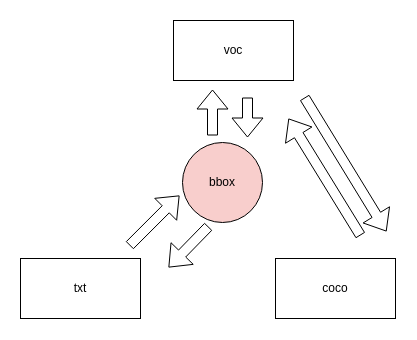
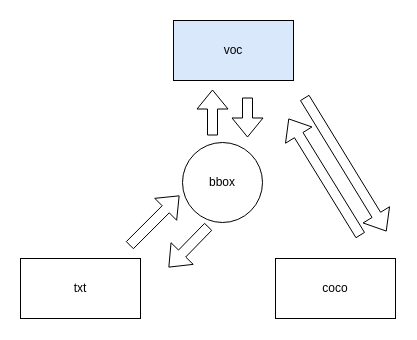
- <mxCell id="3" value="voc" style="rounded=0;whiteSpace=wrap;html=1;" vertex="1" parent="1"><mxGeometry x="173" y="20" width="120" height="60" as="geometry" /></mxCell>
+ <mxCell id="3" value="voc" style="rounded=0;whiteSpace=wrap;html=1;fillColor=#dae8fc;" vertex="1" parent="1"><mxGeometry x="173" y="20" width="120" height="60" as="geometry" /></mxCell>
- <mxCell id="2" value="bbox" style="ellipse;whiteSpace=wrap;html=1;aspect=fixed;fillColor=#f8cecc;" vertex="1" parent="1"><mxGeometry x="182" y="142" width="80" height="80" as="geometry" /></mxCell>
+ <mxCell id="2" value="bbox" style="ellipse;whiteSpace=wrap;html=1;aspect=fixed;" vertex="1" parent="1"><mxGeometry x="182" y="142" width="80" height="80" as="geometry" /></mxCell>
